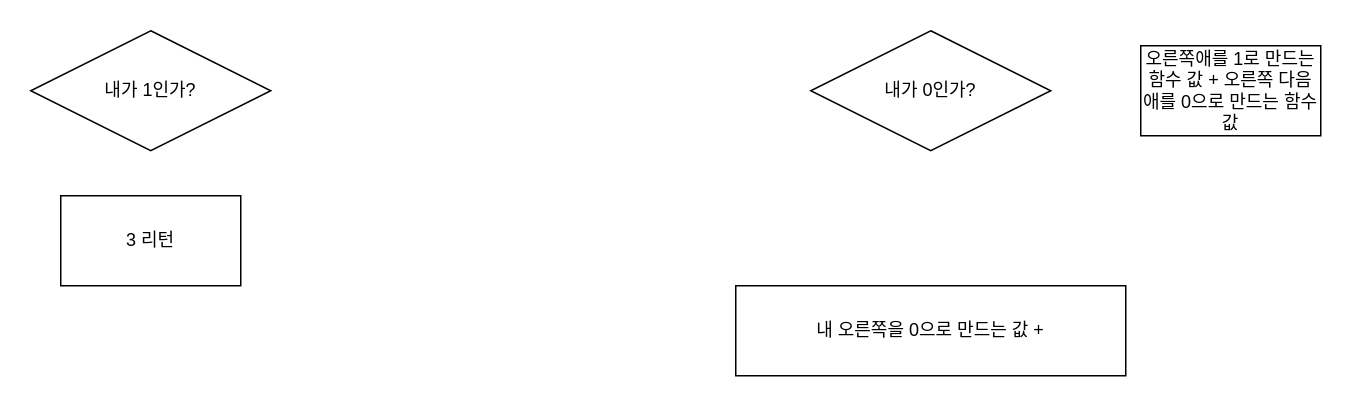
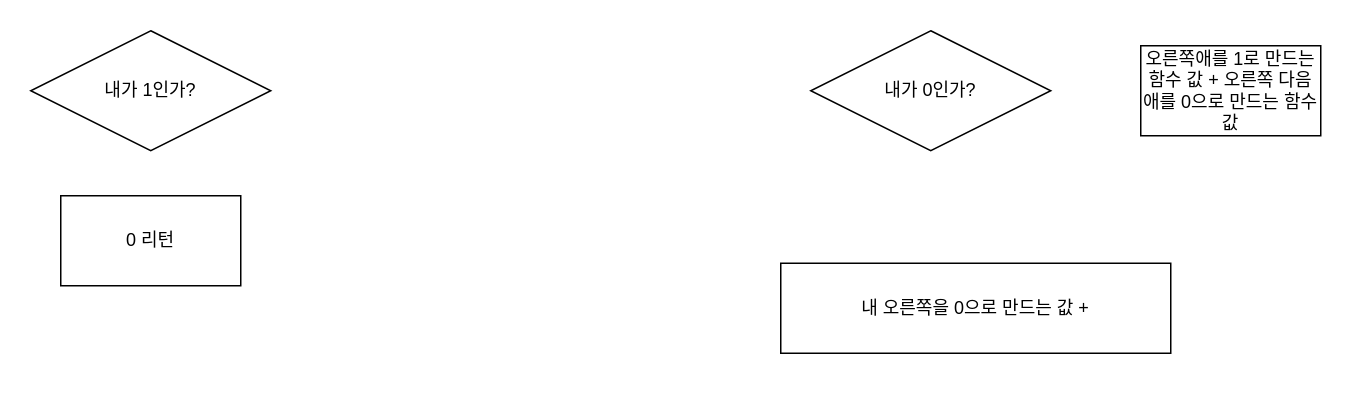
- <mxCell id="4" value="3 리턴" style="rounded=0;whiteSpace=wrap;html=1;" vertex="1" parent="1"><mxGeometry x="40" y="130" width="120" height="60" as="geometry" /></mxCell>
+ <mxCell id="4" value="0 리턴" style="rounded=0;whiteSpace=wrap;html=1;" vertex="1" parent="1"><mxGeometry x="40" y="130" width="120" height="60" as="geometry" /></mxCell>
- <mxCell id="6" value="내 오른쪽을 0으로 만드는 값 +" style="whiteSpace=wrap;html=1;" vertex="1" parent="1"><mxGeometry x="490" y="190" width="260" height="60" as="geometry" /></mxCell>
+ <mxCell id="6" value="내 오른쪽을 0으로 만드는 값 +" style="whiteSpace=wrap;html=1;" vertex="1" parent="1"><mxGeometry x="520" y="175" width="260" height="60" as="geometry" /></mxCell>
